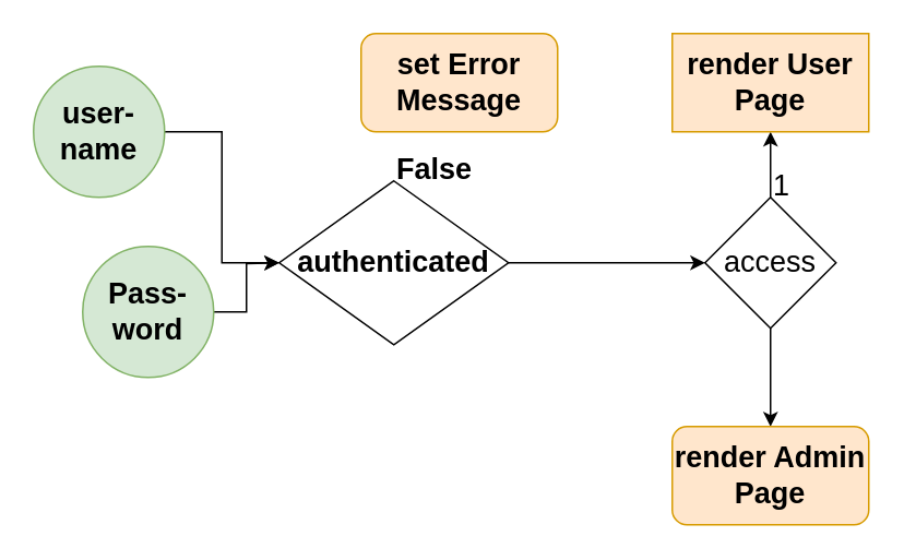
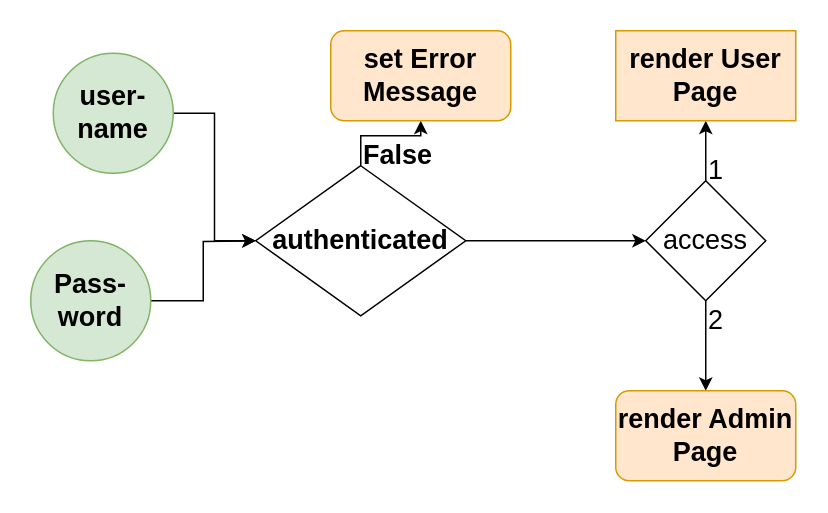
- <mxCell id="3" value="user-name" style="ellipse;whiteSpace=wrap;html=1;aspect=fixed;fillColor=#d5e8d4;strokeColor=#82b366;fontStyle=1;fontSize=18;" vertex="1" parent="1"><mxGeometry x="20" y="40" width="80" height="80" as="geometry" /></mxCell>
+ <mxCell id="3" value="user-name" style="ellipse;whiteSpace=wrap;html=1;aspect=fixed;fillColor=#d5e8d4;strokeColor=#82b366;fontStyle=1;fontSize=18;" vertex="1" parent="1"><mxGeometry x="35" y="35" width="80" height="80" as="geometry" /></mxCell>
+ <mxCell id="6" style="edgeStyle=orthogonalEdgeStyle;rounded=0;orthogonalLoop=1;jettySize=auto;html=1;exitX=0.5;exitY=0;exitDx=0;exitDy=0;fontSize=18;" edge="1" parent="1" source="8" target="9"><mxGeometry relative="1" as="geometry" /></mxCell>
- <mxCell id="5" value="Pass-word" style="ellipse;whiteSpace=wrap;html=1;aspect=fixed;fillColor=#d5e8d4;strokeColor=#82b366;fontStyle=1;fontSize=18;" vertex="1" parent="1"><mxGeometry x="50" y="150" width="80" height="80" as="geometry" /></mxCell>
+ <mxCell id="5" value="Pass-word" style="ellipse;whiteSpace=wrap;html=1;aspect=fixed;fillColor=#d5e8d4;strokeColor=#82b366;fontStyle=1;fontSize=18;" vertex="1" parent="1"><mxGeometry x="20" y="160" width="80" height="80" as="geometry" /></mxCell>
+ <mxCell id="16" value="2" style="text;html=1;resizable=0;points=[];autosize=1;align=left;verticalAlign=top;spacingTop=-4;fontSize=18;" vertex="1" parent="1"><mxGeometry x="470" y="200" width="30" height="20" as="geometry" /></mxCell>
